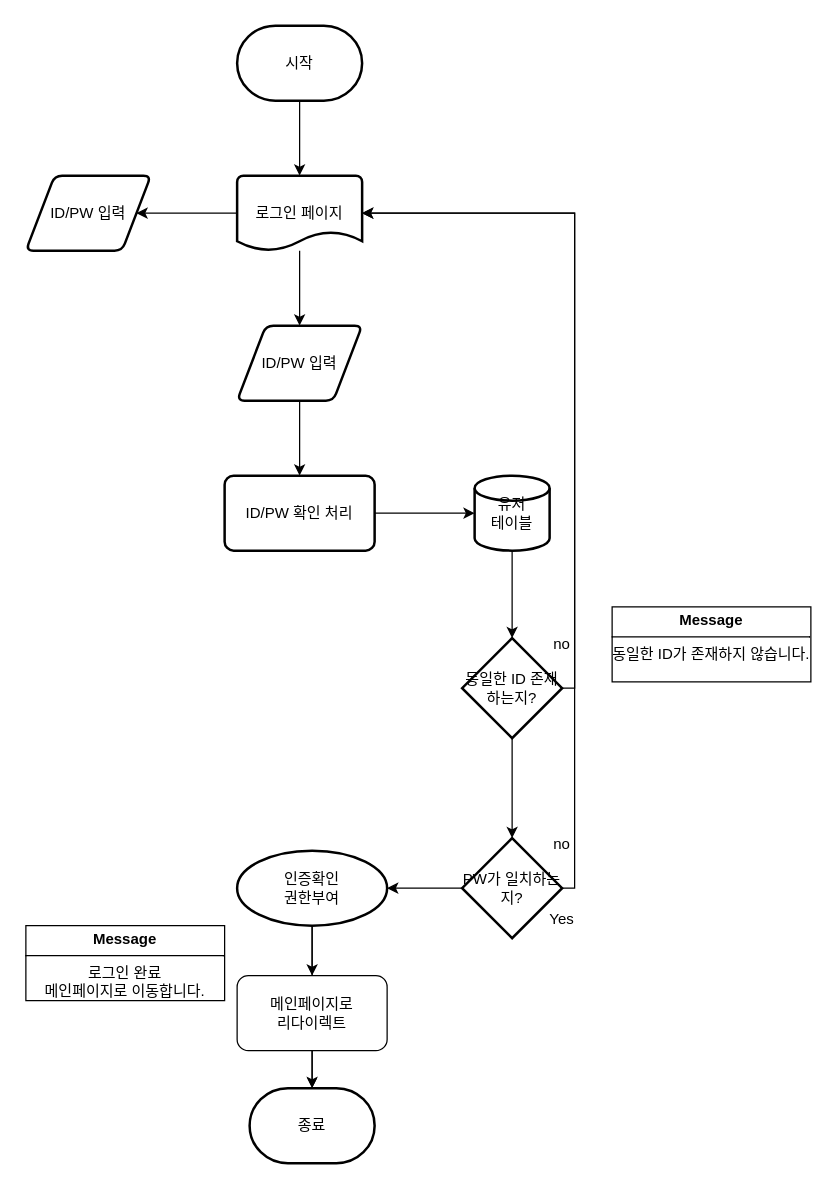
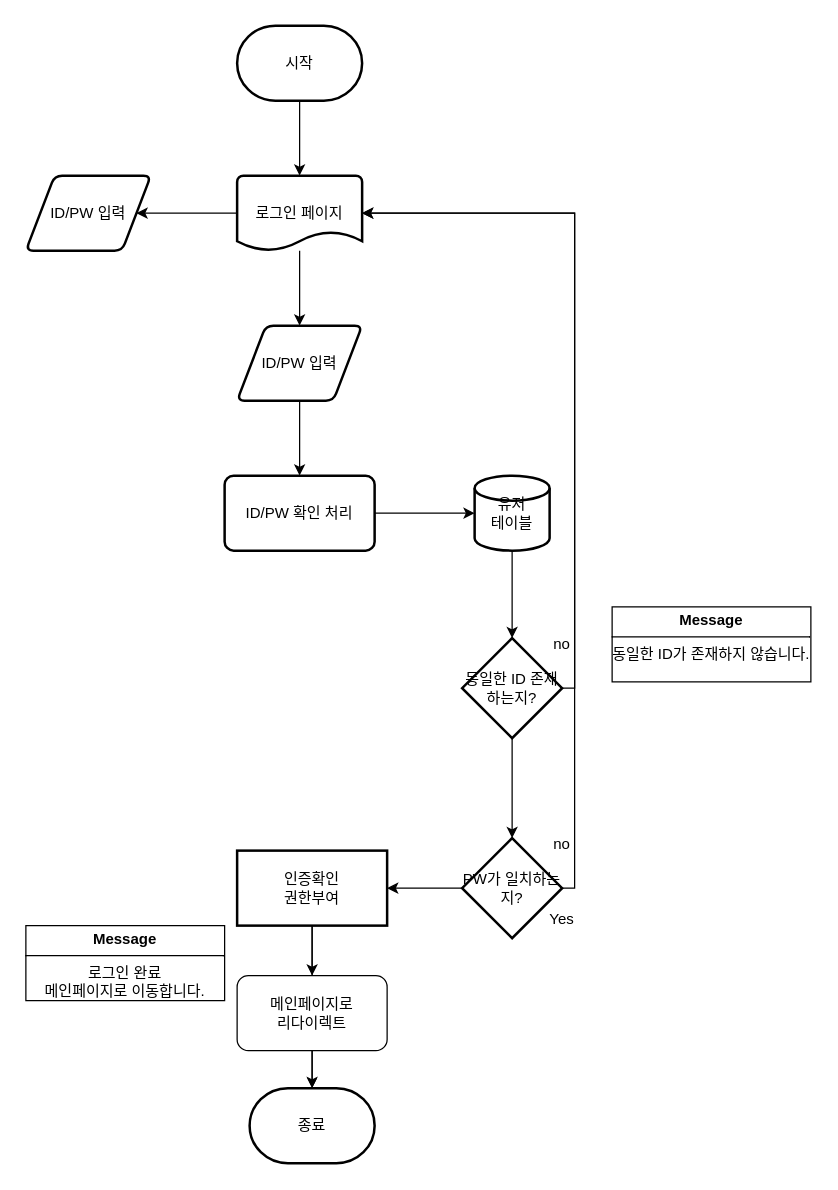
- <mxCell id="25" value="인증확인&lt;br&gt;권한부여" style="ellipse;whiteSpace=wrap;html=1;strokeWidth=2;" vertex="1" parent="1"><mxGeometry x="189" y="680" width="120" height="60" as="geometry" /></mxCell>
+ <mxCell id="25" value="인증확인&lt;br&gt;권한부여" style="whiteSpace=wrap;html=1;strokeWidth=2;" vertex="1" parent="1"><mxGeometry x="189" y="680" width="120" height="60" as="geometry" /></mxCell>
